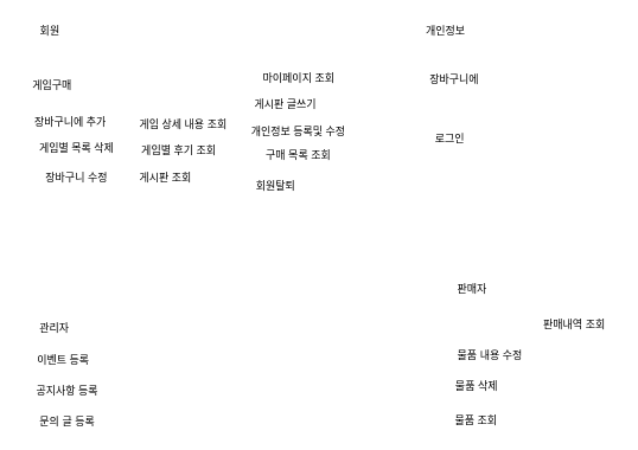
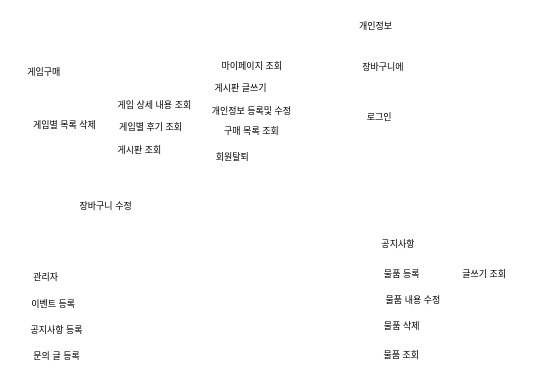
- <mxCell id="2" value="회원" style="text;html=1;align=center;verticalAlign=middle;resizable=0;points=[];autosize=1;strokeColor=none;fillColor=none;" vertex="1" parent="1"><mxGeometry x="30" y="20" width="50" height="30" as="geometry" /></mxCell>
- <mxCell id="7" value="장바구니에 추가" style="text;html=1;align=center;verticalAlign=middle;resizable=0;points=[];autosize=1;strokeColor=none;fillColor=none;" vertex="1" parent="1"><mxGeometry x="22.5" y="122" width="110" height="30" as="geometry" /></mxCell>
- <mxCell id="9" value="장바구니 수정" style="text;html=1;align=center;verticalAlign=middle;resizable=0;points=[];autosize=1;strokeColor=none;fillColor=none;" vertex="1" parent="1"><mxGeometry x="35" y="185" width="100" height="30" as="geometry" /></mxCell>
+ <mxCell id="9" value="장바구니 수정" style="text;html=1;align=center;verticalAlign=middle;resizable=0;points=[];autosize=1;strokeColor=none;fillColor=none;" vertex="1" parent="1"><mxGeometry x="90" y="260" width="100" height="30" as="geometry" /></mxCell>
- <mxCell id="5" value="판매자" style="text;html=1;align=center;verticalAlign=middle;resizable=0;points=[];autosize=1;strokeColor=none;fillColor=none;" vertex="1" parent="1"><mxGeometry x="500" y="310" width="60" height="30" as="geometry" /></mxCell>
+ <mxCell id="5" value="공지사항" style="text;html=1;align=center;verticalAlign=middle;resizable=0;points=[];autosize=1;strokeColor=none;fillColor=none;" vertex="1" parent="1"><mxGeometry x="500" y="310" width="60" height="30" as="geometry" /></mxCell>
+ <mxCell id="14" value="물품 등록" style="text;html=1;align=center;verticalAlign=middle;resizable=0;points=[];autosize=1;strokeColor=none;fillColor=none;" vertex="1" parent="1"><mxGeometry x="500" y="350" width="70" height="30" as="geometry" /></mxCell>
- <mxCell id="27" value="판매내역 조회" style="text;html=1;align=center;verticalAlign=middle;resizable=0;points=[];autosize=1;strokeColor=none;fillColor=none;" vertex="1" parent="1"><mxGeometry x="595" y="350" width="100" height="30" as="geometry" /></mxCell>
+ <mxCell id="27" value="글쓰기 조회" style="text;html=1;align=center;verticalAlign=middle;resizable=0;points=[];autosize=1;strokeColor=none;fillColor=none;" vertex="1" parent="1"><mxGeometry x="595" y="350" width="100" height="30" as="geometry" /></mxCell>
